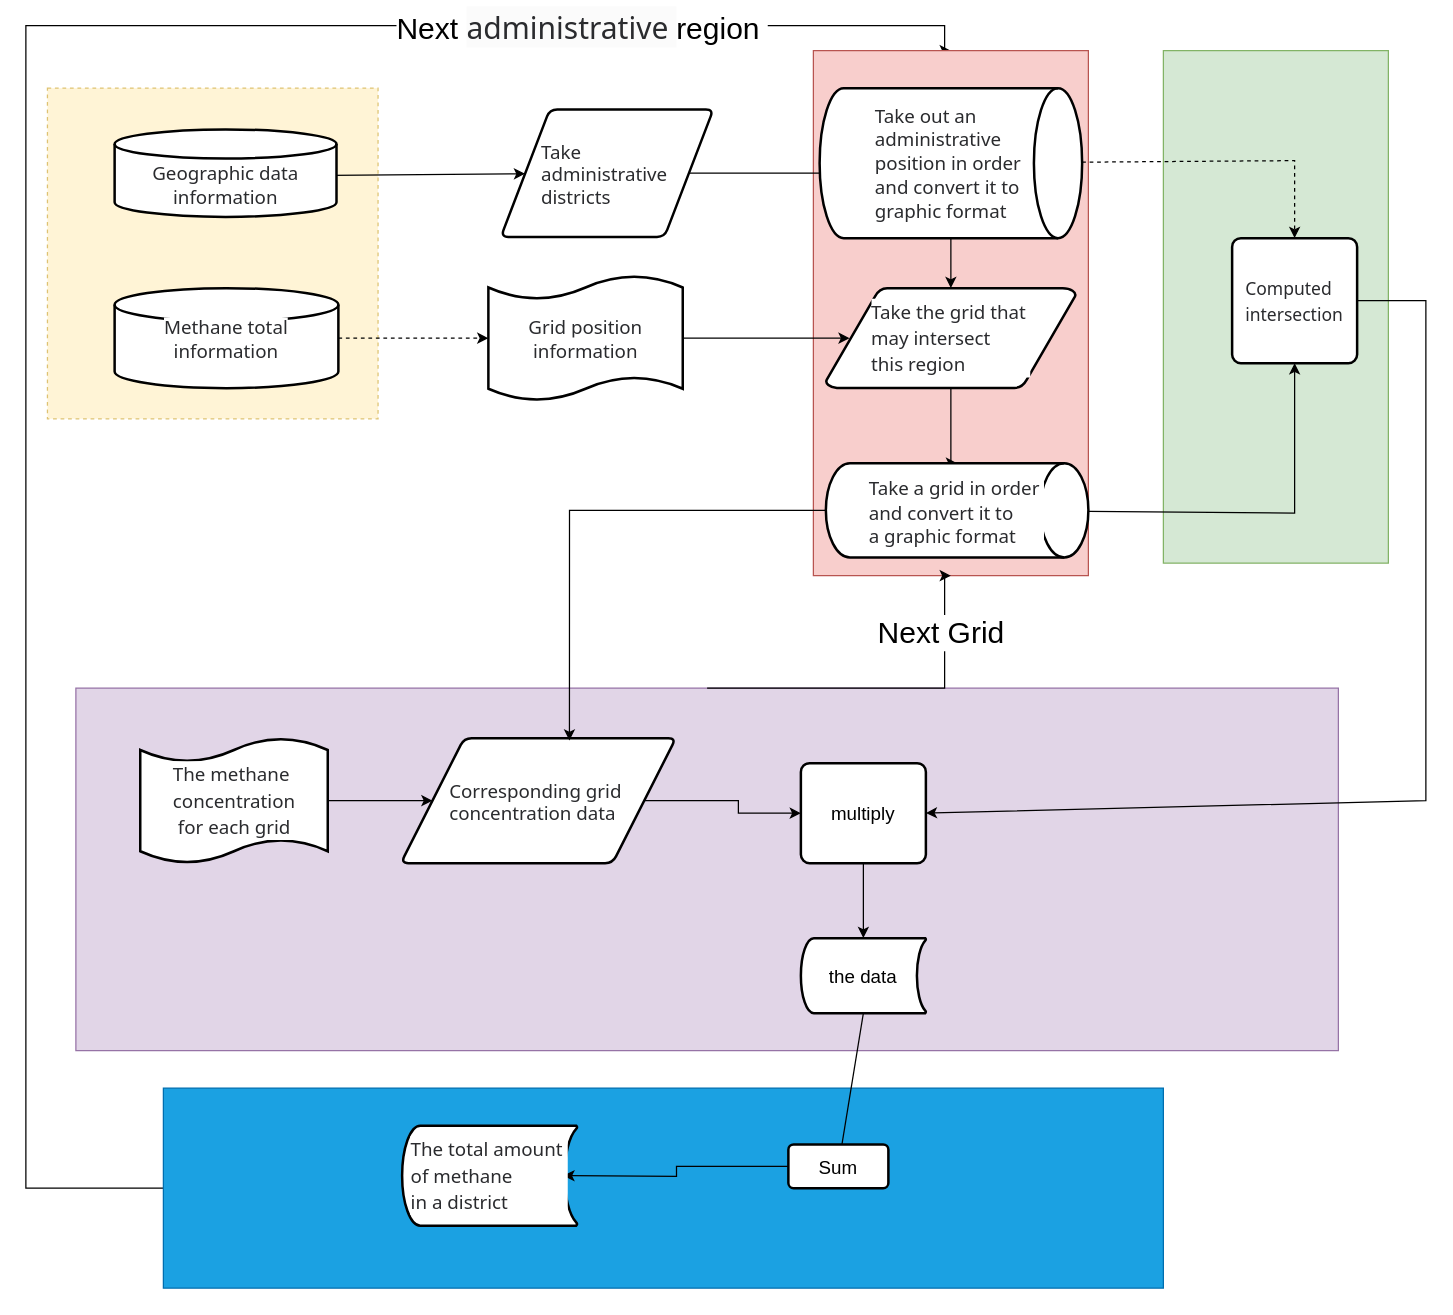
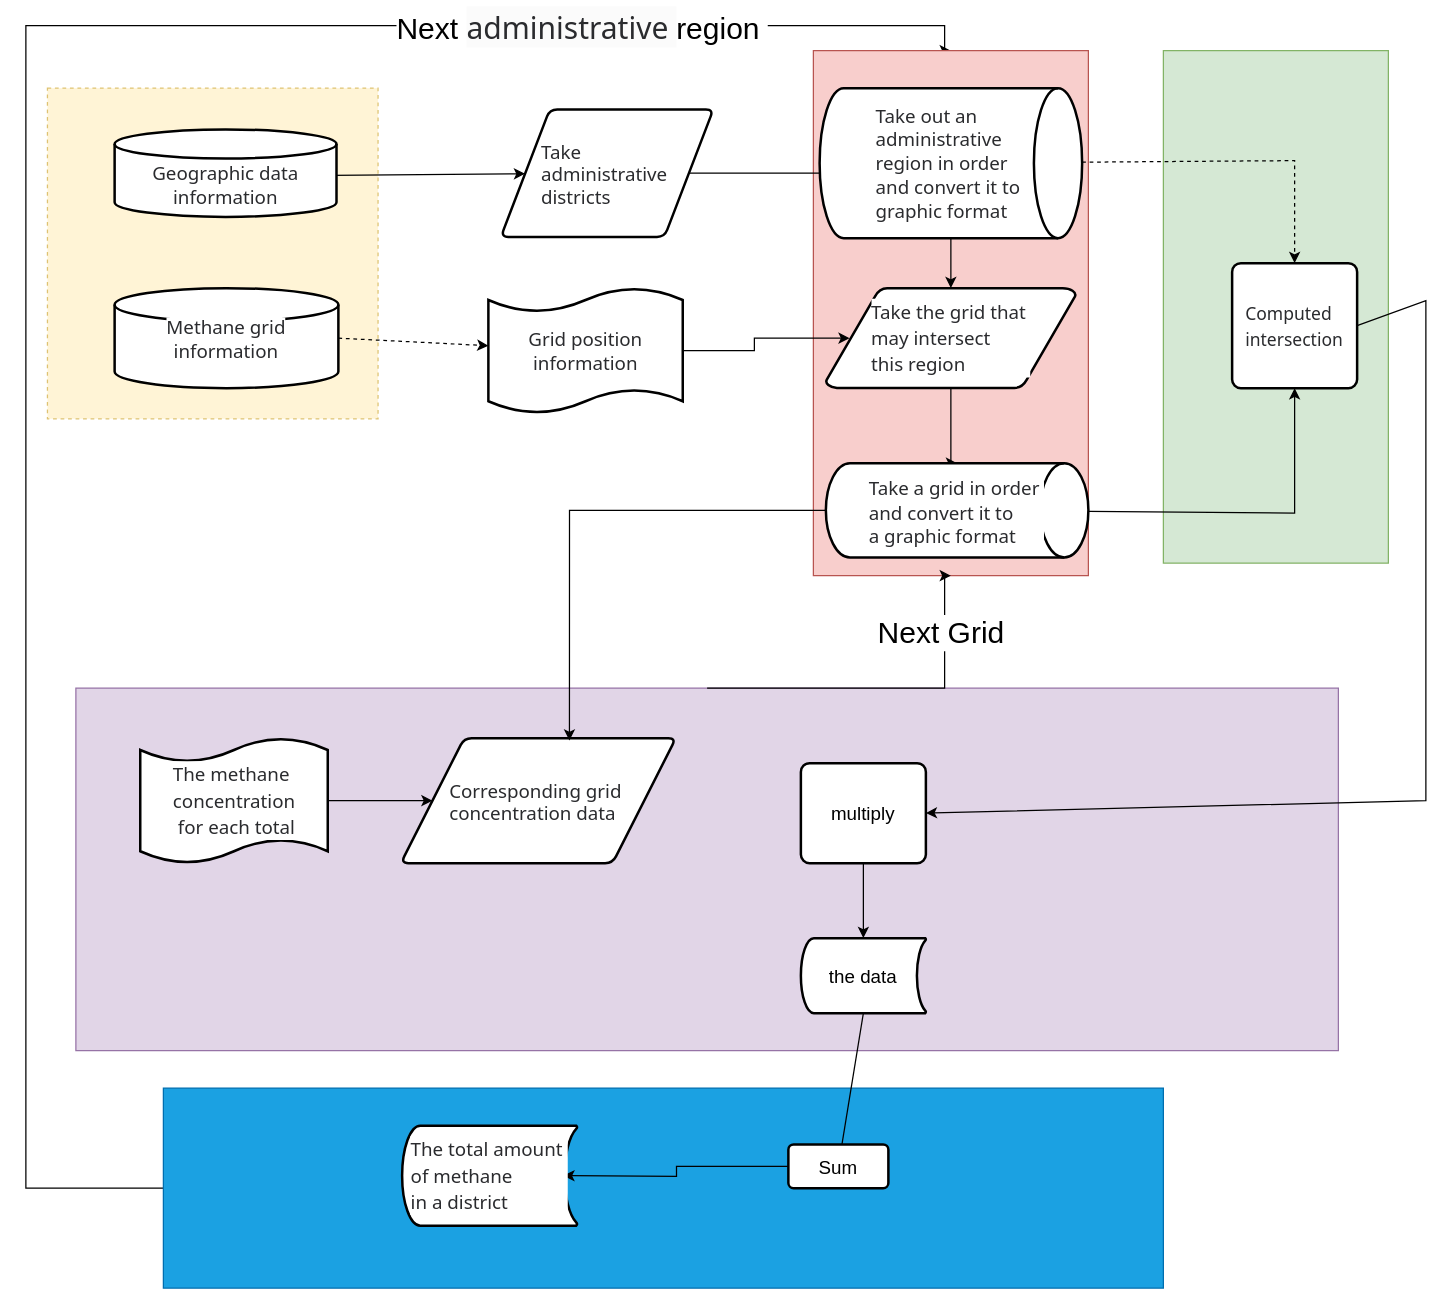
- <mxCell id="14" value="&lt;div style=&quot;text-align: start; font-size: 15px;&quot;&gt;&lt;font style=&quot;font-size: 15px;&quot; face=&quot;PingFang SC, Segoe UI, Arial, Microsoft YaHei, 微软雅黑, 宋体, Malgun Gothic, sans-serif&quot; color=&quot;#2a2b2e&quot;&gt;Take out an&amp;nbsp;&lt;/font&gt;&lt;/div&gt;&lt;div style=&quot;text-align: start; font-size: 15px;&quot;&gt;&lt;font style=&quot;font-size: 15px;&quot;&gt;&lt;font style=&quot;font-size: 15px;&quot; face=&quot;PingFang SC, Segoe UI, Arial, Microsoft YaHei, 微软雅黑, 宋体, Malgun Gothic, sans-serif&quot; color=&quot;#2a2b2e&quot;&gt;administrative&amp;nbsp;&lt;/font&gt;&lt;/font&gt;&lt;/div&gt;&lt;div style=&quot;text-align: start; font-size: 15px;&quot;&gt;&lt;font style=&quot;font-size: 15px;&quot;&gt;&lt;span style=&quot;color: rgb(42, 43, 46); font-family: &amp;quot;PingFang SC&amp;quot;, &amp;quot;Segoe UI&amp;quot;, Arial, &amp;quot;Microsoft YaHei&amp;quot;, 微软雅黑, 宋体, &amp;quot;Malgun Gothic&amp;quot;, sans-serif; background-color: initial;&quot;&gt;position&amp;nbsp;&lt;/span&gt;&lt;/font&gt;&lt;span style=&quot;background-color: initial; color: rgb(42, 43, 46); font-family: &amp;quot;PingFang SC&amp;quot;, &amp;quot;Segoe UI&amp;quot;, Arial, &amp;quot;Microsoft YaHei&amp;quot;, 微软雅黑, 宋体, &amp;quot;Malgun Gothic&amp;quot;, sans-serif;&quot;&gt;i&lt;/span&gt;&lt;span style=&quot;background-color: initial; color: rgb(42, 43, 46); font-family: &amp;quot;PingFang SC&amp;quot;, &amp;quot;Segoe UI&amp;quot;, Arial, &amp;quot;Microsoft YaHei&amp;quot;, 微软雅黑, 宋体, &amp;quot;Malgun Gothic&amp;quot;, sans-serif;&quot;&gt;n order&amp;nbsp;&lt;/span&gt;&lt;/div&gt;&lt;div style=&quot;text-align: start; font-size: 15px;&quot;&gt;&lt;font style=&quot;font-size: 15px;&quot;&gt;&lt;span style=&quot;background-color: initial; color: rgb(42, 43, 46); font-family: &amp;quot;PingFang SC&amp;quot;, &amp;quot;Segoe UI&amp;quot;, Arial, &amp;quot;Microsoft YaHei&amp;quot;, 微软雅黑, 宋体, &amp;quot;Malgun Gothic&amp;quot;, sans-serif;&quot;&gt;and&amp;nbsp;&lt;/span&gt;&lt;span style=&quot;background-color: initial; color: rgb(42, 43, 46); font-family: &amp;quot;PingFang SC&amp;quot;, &amp;quot;Segoe UI&amp;quot;, Arial, &amp;quot;Microsoft YaHei&amp;quot;, 微软雅黑, 宋体, &amp;quot;Malgun Gothic&amp;quot;, sans-serif;&quot;&gt;convert it to&amp;nbsp;&lt;/span&gt;&lt;/font&gt;&lt;/div&gt;&lt;div style=&quot;text-align: start; font-size: 15px;&quot;&gt;&lt;span style=&quot;background-color: initial; color: rgb(42, 43, 46); font-family: &amp;quot;PingFang SC&amp;quot;, &amp;quot;Segoe UI&amp;quot;, Arial, &amp;quot;Microsoft YaHei&amp;quot;, 微软雅黑, 宋体, &amp;quot;Malgun Gothic&amp;quot;, sans-serif;&quot;&gt;&lt;font style=&quot;font-size: 15px;&quot;&gt;graphic format&lt;/font&gt;&lt;/span&gt;&lt;/div&gt;" style="strokeWidth=2;html=1;shape=mxgraph.flowchart.direct_data;whiteSpace=wrap;" vertex="1" parent="1"><mxGeometry x="655" y="70" width="210" height="120" as="geometry" /></mxCell>
+ <mxCell id="14" value="&lt;div style=&quot;text-align: start; font-size: 15px;&quot;&gt;&lt;font style=&quot;font-size: 15px;&quot; face=&quot;PingFang SC, Segoe UI, Arial, Microsoft YaHei, 微软雅黑, 宋体, Malgun Gothic, sans-serif&quot; color=&quot;#2a2b2e&quot;&gt;Take out an&amp;nbsp;&lt;/font&gt;&lt;/div&gt;&lt;div style=&quot;text-align: start; font-size: 15px;&quot;&gt;&lt;font style=&quot;font-size: 15px;&quot;&gt;&lt;font style=&quot;font-size: 15px;&quot; face=&quot;PingFang SC, Segoe UI, Arial, Microsoft YaHei, 微软雅黑, 宋体, Malgun Gothic, sans-serif&quot; color=&quot;#2a2b2e&quot;&gt;administrative&amp;nbsp;&lt;/font&gt;&lt;/font&gt;&lt;/div&gt;&lt;div style=&quot;text-align: start; font-size: 15px;&quot;&gt;&lt;font style=&quot;font-size: 15px;&quot;&gt;&lt;span style=&quot;color: rgb(42, 43, 46); font-family: &amp;quot;PingFang SC&amp;quot;, &amp;quot;Segoe UI&amp;quot;, Arial, &amp;quot;Microsoft YaHei&amp;quot;, 微软雅黑, 宋体, &amp;quot;Malgun Gothic&amp;quot;, sans-serif; background-color: initial;&quot;&gt;region&amp;nbsp;&lt;/span&gt;&lt;/font&gt;&lt;span style=&quot;background-color: initial; color: rgb(42, 43, 46); font-family: &amp;quot;PingFang SC&amp;quot;, &amp;quot;Segoe UI&amp;quot;, Arial, &amp;quot;Microsoft YaHei&amp;quot;, 微软雅黑, 宋体, &amp;quot;Malgun Gothic&amp;quot;, sans-serif;&quot;&gt;i&lt;/span&gt;&lt;span style=&quot;background-color: initial; color: rgb(42, 43, 46); font-family: &amp;quot;PingFang SC&amp;quot;, &amp;quot;Segoe UI&amp;quot;, Arial, &amp;quot;Microsoft YaHei&amp;quot;, 微软雅黑, 宋体, &amp;quot;Malgun Gothic&amp;quot;, sans-serif;&quot;&gt;n order&amp;nbsp;&lt;/span&gt;&lt;/div&gt;&lt;div style=&quot;text-align: start; font-size: 15px;&quot;&gt;&lt;font style=&quot;font-size: 15px;&quot;&gt;&lt;span style=&quot;background-color: initial; color: rgb(42, 43, 46); font-family: &amp;quot;PingFang SC&amp;quot;, &amp;quot;Segoe UI&amp;quot;, Arial, &amp;quot;Microsoft YaHei&amp;quot;, 微软雅黑, 宋体, &amp;quot;Malgun Gothic&amp;quot;, sans-serif;&quot;&gt;and&amp;nbsp;&lt;/span&gt;&lt;span style=&quot;background-color: initial; color: rgb(42, 43, 46); font-family: &amp;quot;PingFang SC&amp;quot;, &amp;quot;Segoe UI&amp;quot;, Arial, &amp;quot;Microsoft YaHei&amp;quot;, 微软雅黑, 宋体, &amp;quot;Malgun Gothic&amp;quot;, sans-serif;&quot;&gt;convert it to&amp;nbsp;&lt;/span&gt;&lt;/font&gt;&lt;/div&gt;&lt;div style=&quot;text-align: start; font-size: 15px;&quot;&gt;&lt;span style=&quot;background-color: initial; color: rgb(42, 43, 46); font-family: &amp;quot;PingFang SC&amp;quot;, &amp;quot;Segoe UI&amp;quot;, Arial, &amp;quot;Microsoft YaHei&amp;quot;, 微软雅黑, 宋体, &amp;quot;Malgun Gothic&amp;quot;, sans-serif;&quot;&gt;&lt;font style=&quot;font-size: 15px;&quot;&gt;graphic format&lt;/font&gt;&lt;/span&gt;&lt;/div&gt;" style="strokeWidth=2;html=1;shape=mxgraph.flowchart.direct_data;whiteSpace=wrap;" vertex="1" parent="1"><mxGeometry x="655" y="70" width="210" height="120" as="geometry" /></mxCell>
- <mxCell id="19" value="&lt;ul style=&quot;box-sizing: border-box; margin: 0px; padding: 0px; color: rgb(42, 43, 46); font-family: &amp;quot;PingFang SC&amp;quot;, &amp;quot;Segoe UI&amp;quot;, Arial, &amp;quot;Microsoft YaHei&amp;quot;, 微软雅黑, 宋体, &amp;quot;Malgun Gothic&amp;quot;, sans-serif; font-size: 14px; text-align: start; background-color: rgb(255, 255, 255);&quot;&gt;&lt;li style=&quot;box-sizing: border-box; margin: 0px; padding: 0px; list-style: none;&quot;&gt;&lt;p style=&quot;box-sizing: border-box; margin: 0px 0px 2px; padding: 0px; line-height: 21px; display: inline; font-size: var(--main-font-size);&quot; class=&quot;src grammarSection&quot; data-group=&quot;1-1&quot;&gt;Computed&amp;nbsp;&lt;/p&gt;&lt;/li&gt;&lt;li style=&quot;box-sizing: border-box; margin: 0px; padding: 0px; list-style: none;&quot;&gt;&lt;p style=&quot;box-sizing: border-box; margin: 0px 0px 2px; padding: 0px; line-height: 21px; display: inline; font-size: var(--main-font-size);&quot; class=&quot;src grammarSection&quot; data-group=&quot;1-1&quot;&gt;intersection&lt;/p&gt;&lt;/li&gt;&lt;/ul&gt;" style="rounded=1;whiteSpace=wrap;html=1;absoluteArcSize=1;arcSize=14;strokeWidth=2;" vertex="1" parent="1"><mxGeometry x="985" y="190" width="100" height="100" as="geometry" /></mxCell>
+ <mxCell id="19" value="&lt;ul style=&quot;box-sizing: border-box; margin: 0px; padding: 0px; color: rgb(42, 43, 46); font-family: &amp;quot;PingFang SC&amp;quot;, &amp;quot;Segoe UI&amp;quot;, Arial, &amp;quot;Microsoft YaHei&amp;quot;, 微软雅黑, 宋体, &amp;quot;Malgun Gothic&amp;quot;, sans-serif; font-size: 14px; text-align: start; background-color: rgb(255, 255, 255);&quot;&gt;&lt;li style=&quot;box-sizing: border-box; margin: 0px; padding: 0px; list-style: none;&quot;&gt;&lt;p style=&quot;box-sizing: border-box; margin: 0px 0px 2px; padding: 0px; line-height: 21px; display: inline; font-size: var(--main-font-size);&quot; class=&quot;src grammarSection&quot; data-group=&quot;1-1&quot;&gt;Computed&amp;nbsp;&lt;/p&gt;&lt;/li&gt;&lt;li style=&quot;box-sizing: border-box; margin: 0px; padding: 0px; list-style: none;&quot;&gt;&lt;p style=&quot;box-sizing: border-box; margin: 0px 0px 2px; padding: 0px; line-height: 21px; display: inline; font-size: var(--main-font-size);&quot; class=&quot;src grammarSection&quot; data-group=&quot;1-1&quot;&gt;intersection&lt;/p&gt;&lt;/li&gt;&lt;/ul&gt;" style="rounded=1;whiteSpace=wrap;html=1;absoluteArcSize=1;arcSize=14;strokeWidth=2;" vertex="1" parent="1"><mxGeometry x="985" y="210" width="100" height="100" as="geometry" /></mxCell>
- <mxCell id="18" value="&lt;span style=&quot;background-color: rgb(255, 255, 255); color: rgb(42, 43, 46); font-family: &amp;quot;PingFang SC&amp;quot;, &amp;quot;Segoe UI&amp;quot;, Arial, &amp;quot;Microsoft YaHei&amp;quot;, 微软雅黑, 宋体, &amp;quot;Malgun Gothic&amp;quot;, sans-serif; text-align: start;&quot;&gt;&lt;font style=&quot;font-size: 15px;&quot;&gt;Methane total information&lt;/font&gt;&lt;/span&gt;" style="strokeWidth=2;html=1;shape=mxgraph.flowchart.database;whiteSpace=wrap;" vertex="1" parent="1"><mxGeometry x="91" y="230" width="179" height="80" as="geometry" /></mxCell>
+ <mxCell id="18" value="&lt;span style=&quot;background-color: rgb(255, 255, 255); color: rgb(42, 43, 46); font-family: &amp;quot;PingFang SC&amp;quot;, &amp;quot;Segoe UI&amp;quot;, Arial, &amp;quot;Microsoft YaHei&amp;quot;, 微软雅黑, 宋体, &amp;quot;Malgun Gothic&amp;quot;, sans-serif; text-align: start;&quot;&gt;&lt;font style=&quot;font-size: 15px;&quot;&gt;Methane grid information&lt;/font&gt;&lt;/span&gt;" style="strokeWidth=2;html=1;shape=mxgraph.flowchart.database;whiteSpace=wrap;" vertex="1" parent="1"><mxGeometry x="91" y="230" width="179" height="80" as="geometry" /></mxCell>
- <mxCell id="23" value="&lt;span style=&quot;font-size: 15px; background-color: rgb(255, 255, 255); color: rgb(42, 43, 46); font-family: &amp;quot;PingFang SC&amp;quot;, &amp;quot;Segoe UI&amp;quot;, Arial, &amp;quot;Microsoft YaHei&amp;quot;, 微软雅黑, 宋体, &amp;quot;Malgun Gothic&amp;quot;, sans-serif; text-align: start;&quot;&gt;Grid position &lt;br&gt;information&lt;/span&gt;" style="shape=tape;whiteSpace=wrap;html=1;strokeWidth=2;size=0.19" vertex="1" parent="1"><mxGeometry x="390" y="220" width="155.5" height="100" as="geometry" /></mxCell>
+ <mxCell id="23" value="&lt;span style=&quot;font-size: 15px; background-color: rgb(255, 255, 255); color: rgb(42, 43, 46); font-family: &amp;quot;PingFang SC&amp;quot;, &amp;quot;Segoe UI&amp;quot;, Arial, &amp;quot;Microsoft YaHei&amp;quot;, 微软雅黑, 宋体, &amp;quot;Malgun Gothic&amp;quot;, sans-serif; text-align: start;&quot;&gt;Grid position &lt;br&gt;information&lt;/span&gt;" style="shape=tape;whiteSpace=wrap;html=1;strokeWidth=2;size=0.19" vertex="1" parent="1"><mxGeometry x="390" y="230" width="155.5" height="100" as="geometry" /></mxCell>
- <mxCell id="28" value="&lt;ul style=&quot;box-sizing: border-box; margin: 0px; padding: 0px; color: rgb(42, 43, 46); font-family: &amp;quot;PingFang SC&amp;quot;, &amp;quot;Segoe UI&amp;quot;, Arial, &amp;quot;Microsoft YaHei&amp;quot;, 微软雅黑, 宋体, &amp;quot;Malgun Gothic&amp;quot;, sans-serif; font-size: 15px; text-align: start; background-color: rgb(255, 255, 255);&quot;&gt;&lt;li style=&quot;box-sizing: border-box; margin: 0px; padding: 0px; list-style: none;&quot;&gt;&lt;p style=&quot;box-sizing: border-box; margin: 0px 0px 2px; padding: 0px; line-height: 21px; display: inline; font-size: var(--main-font-size);&quot; class=&quot;src grammarSection&quot; data-group=&quot;1-1&quot;&gt;The methane&amp;nbsp;&lt;/p&gt;&lt;/li&gt;&lt;li style=&quot;box-sizing: border-box; margin: 0px; padding: 0px; list-style: none;&quot;&gt;&lt;p style=&quot;box-sizing: border-box; margin: 0px 0px 2px; padding: 0px; line-height: 21px; display: inline; font-size: var(--main-font-size);&quot; class=&quot;src grammarSection&quot; data-group=&quot;1-1&quot;&gt;concentration&lt;/p&gt;&lt;/li&gt;&lt;li style=&quot;box-sizing: border-box; margin: 0px; padding: 0px; list-style: none;&quot;&gt;&lt;p style=&quot;box-sizing: border-box; margin: 0px 0px 2px; padding: 0px; line-height: 21px; display: inline; font-size: var(--main-font-size);&quot; class=&quot;src grammarSection&quot; data-group=&quot;1-1&quot;&gt;&amp;nbsp;for each grid&lt;/p&gt;&lt;/li&gt;&lt;/ul&gt;" style="shape=tape;whiteSpace=wrap;html=1;strokeWidth=2;size=0.19" vertex="1" parent="1"><mxGeometry x="111.5" y="590" width="150" height="100" as="geometry" /></mxCell>
+ <mxCell id="28" value="&lt;ul style=&quot;box-sizing: border-box; margin: 0px; padding: 0px; color: rgb(42, 43, 46); font-family: &amp;quot;PingFang SC&amp;quot;, &amp;quot;Segoe UI&amp;quot;, Arial, &amp;quot;Microsoft YaHei&amp;quot;, 微软雅黑, 宋体, &amp;quot;Malgun Gothic&amp;quot;, sans-serif; font-size: 15px; text-align: start; background-color: rgb(255, 255, 255);&quot;&gt;&lt;li style=&quot;box-sizing: border-box; margin: 0px; padding: 0px; list-style: none;&quot;&gt;&lt;p style=&quot;box-sizing: border-box; margin: 0px 0px 2px; padding: 0px; line-height: 21px; display: inline; font-size: var(--main-font-size);&quot; class=&quot;src grammarSection&quot; data-group=&quot;1-1&quot;&gt;The methane&amp;nbsp;&lt;/p&gt;&lt;/li&gt;&lt;li style=&quot;box-sizing: border-box; margin: 0px; padding: 0px; list-style: none;&quot;&gt;&lt;p style=&quot;box-sizing: border-box; margin: 0px 0px 2px; padding: 0px; line-height: 21px; display: inline; font-size: var(--main-font-size);&quot; class=&quot;src grammarSection&quot; data-group=&quot;1-1&quot;&gt;concentration&lt;/p&gt;&lt;/li&gt;&lt;li style=&quot;box-sizing: border-box; margin: 0px; padding: 0px; list-style: none;&quot;&gt;&lt;p style=&quot;box-sizing: border-box; margin: 0px 0px 2px; padding: 0px; line-height: 21px; display: inline; font-size: var(--main-font-size);&quot; class=&quot;src grammarSection&quot; data-group=&quot;1-1&quot;&gt;&amp;nbsp;for each total&lt;/p&gt;&lt;/li&gt;&lt;/ul&gt;" style="shape=tape;whiteSpace=wrap;html=1;strokeWidth=2;size=0.19" vertex="1" parent="1"><mxGeometry x="111.5" y="590" width="150" height="100" as="geometry" /></mxCell>
- <mxCell id="32" style="edgeStyle=orthogonalEdgeStyle;rounded=0;orthogonalLoop=1;jettySize=auto;html=1;exitX=1;exitY=0.5;exitDx=0;exitDy=0;" edge="1" parent="1" source="33" target="31"><mxGeometry relative="1" as="geometry" /></mxCell>
